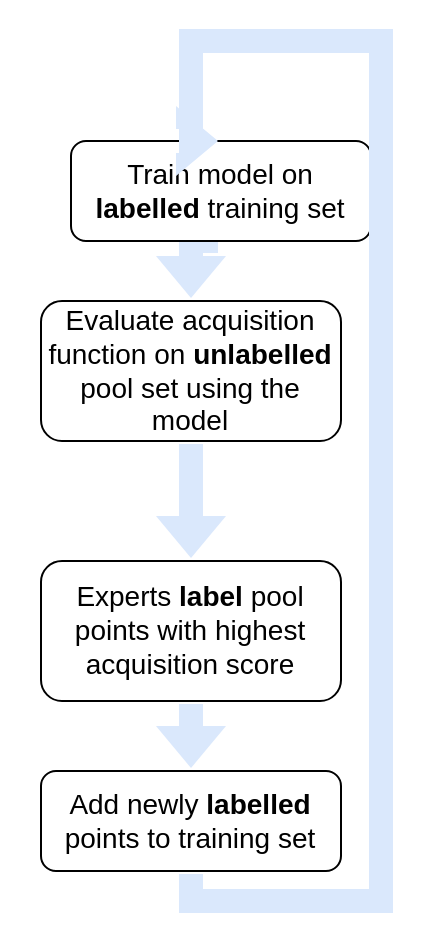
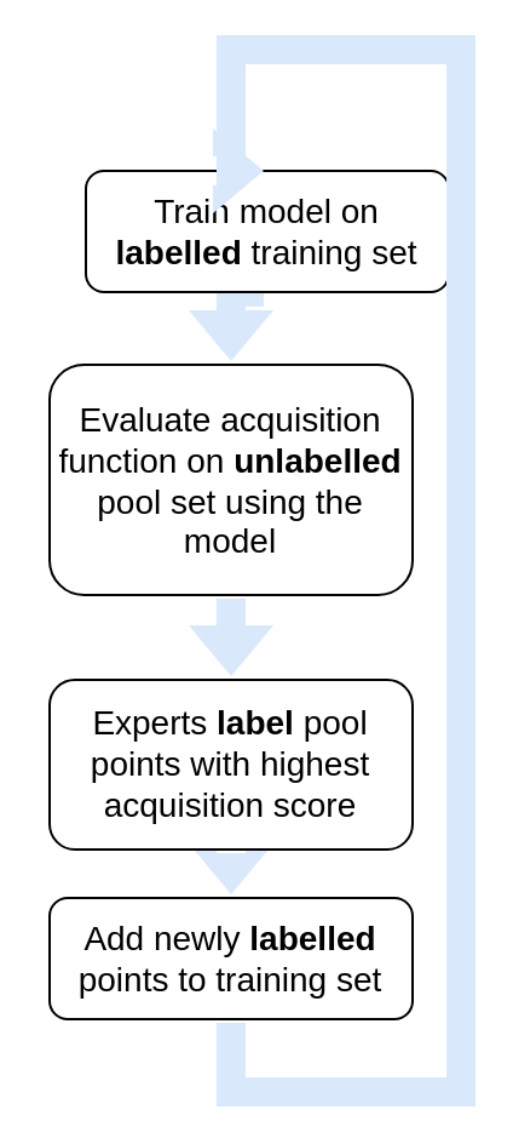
- <mxCell id="5" value="&lt;span id=&quot;docs-internal-guid-9bd1b30d-7fff-6353-daa5-7695b8c2633d&quot;&gt;&lt;font style=&quot;font-size: 14px&quot;&gt;&lt;p dir=&quot;ltr&quot;&gt;&lt;/p&gt;&lt;p dir=&quot;ltr&quot;&gt;Evaluate acquisition function on &lt;b&gt;unlabelled&lt;/b&gt; pool set using the model&lt;/p&gt;&lt;/font&gt;&lt;/span&gt;" style="rounded=1;whiteSpace=wrap;html=1;" vertex="1" parent="1"><mxGeometry x="20" y="150" width="150" height="70" as="geometry" /></mxCell>
+ <mxCell id="5" value="&lt;span id=&quot;docs-internal-guid-9bd1b30d-7fff-6353-daa5-7695b8c2633d&quot;&gt;&lt;font style=&quot;font-size: 14px&quot;&gt;&lt;p dir=&quot;ltr&quot;&gt;&lt;/p&gt;&lt;p dir=&quot;ltr&quot;&gt;Evaluate acquisition function on &lt;b&gt;unlabelled&lt;/b&gt; pool set using the model&lt;/p&gt;&lt;/font&gt;&lt;/span&gt;" style="rounded=1;whiteSpace=wrap;html=1;" vertex="1" parent="1"><mxGeometry x="20" y="150" width="150" height="95" as="geometry" /></mxCell>
- <mxCell id="9" value="&lt;span id=&quot;docs-internal-guid-9bd1b30d-7fff-6353-daa5-7695b8c2633d&quot;&gt;&lt;font style=&quot;font-size: 14px&quot;&gt;&lt;p dir=&quot;ltr&quot;&gt;&lt;/p&gt;&lt;p dir=&quot;ltr&quot;&gt;&lt;/p&gt;&lt;p dir=&quot;ltr&quot;&gt;&lt;/p&gt;&lt;p dir=&quot;ltr&quot;&gt;Add newly &lt;b&gt;labelled&lt;/b&gt; points to training set&lt;/p&gt;&lt;/font&gt;&lt;/span&gt;" style="rounded=1;whiteSpace=wrap;html=1;" vertex="1" parent="1"><mxGeometry x="20" y="385" width="150" height="50" as="geometry" /></mxCell>
+ <mxCell id="9" value="&lt;span id=&quot;docs-internal-guid-9bd1b30d-7fff-6353-daa5-7695b8c2633d&quot;&gt;&lt;font style=&quot;font-size: 14px&quot;&gt;&lt;p dir=&quot;ltr&quot;&gt;&lt;/p&gt;&lt;p dir=&quot;ltr&quot;&gt;&lt;/p&gt;&lt;p dir=&quot;ltr&quot;&gt;&lt;/p&gt;&lt;p dir=&quot;ltr&quot;&gt;Add newly &lt;b&gt;labelled&lt;/b&gt; points to training set&lt;/p&gt;&lt;/font&gt;&lt;/span&gt;" style="rounded=1;whiteSpace=wrap;html=1;" vertex="1" parent="1"><mxGeometry x="20" y="370" width="150" height="50" as="geometry" /></mxCell>
